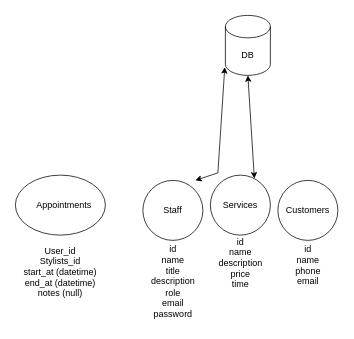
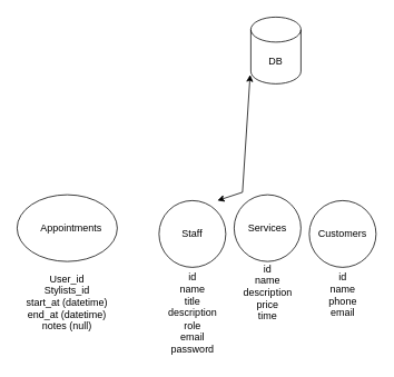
- <mxCell id="5" value="" style="endArrow=classic;startArrow=classic;html=1;rounded=0;entryX=0.5;entryY=1;entryDx=0;entryDy=0;exitX=0.733;exitY=0.056;exitDx=0;exitDy=0;exitPerimeter=0;entryPerimeter=0;" edge="1" parent="1" source="4" target="2"><mxGeometry width="50" height="50" relative="1" as="geometry"><mxPoint x="470" y="220" as="sourcePoint" /><mxPoint x="431.574" y="188.284" as="targetPoint" /></mxGeometry></mxCell>
